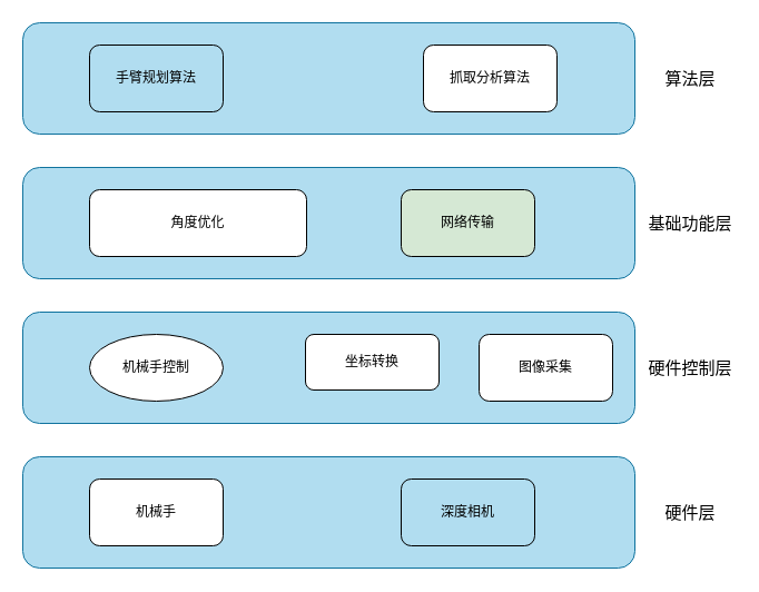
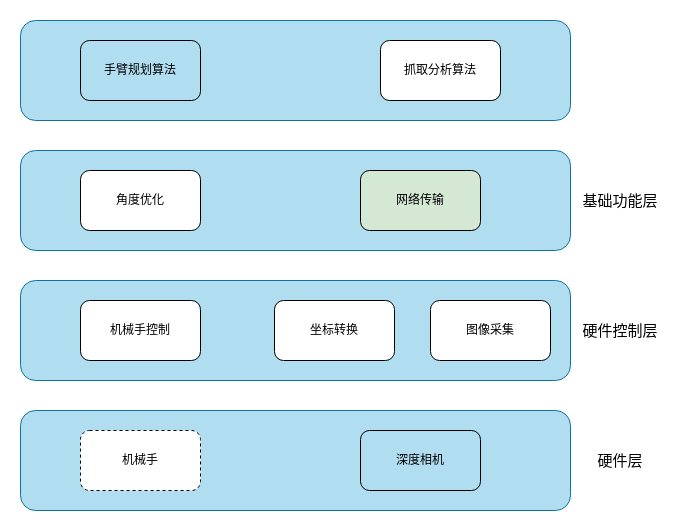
- <mxCell id="8" value="&lt;font style=&quot;font-size: 15px&quot;&gt;算法层&lt;/font&gt;" style="text;html=1;strokeColor=none;fillColor=none;align=center;verticalAlign=middle;whiteSpace=wrap;rounded=0;" vertex="1" parent="1"><mxGeometry x="580" y="40" width="80" height="60" as="geometry" /></mxCell>
- <mxCell id="10" value="角度优化" style="rounded=1;whiteSpace=wrap;html=1;" vertex="1" parent="1"><mxGeometry x="80" y="170" width="195" height="60" as="geometry" /></mxCell>
+ <mxCell id="10" value="角度优化" style="rounded=1;whiteSpace=wrap;html=1;" vertex="1" parent="1"><mxGeometry x="80" y="170" width="120" height="60" as="geometry" /></mxCell>
- <mxCell id="4" value="坐标转换" style="rounded=1;whiteSpace=wrap;html=1;" vertex="1" parent="1"><mxGeometry x="274" y="300" width="120" height="50" as="geometry" /></mxCell>
+ <mxCell id="4" value="坐标转换" style="rounded=1;whiteSpace=wrap;html=1;" vertex="1" parent="1"><mxGeometry x="274" y="300" width="120" height="60" as="geometry" /></mxCell>
- <mxCell id="13" value="机械手控制" style="ellipse;whiteSpace=wrap;html=1;" vertex="1" parent="1"><mxGeometry x="80" y="300" width="120" height="60" as="geometry" /></mxCell>
+ <mxCell id="13" value="机械手控制" style="rounded=1;whiteSpace=wrap;html=1;" vertex="1" parent="1"><mxGeometry x="80" y="300" width="120" height="60" as="geometry" /></mxCell>
- <mxCell id="16" value="机械手" style="rounded=1;whiteSpace=wrap;html=1;" vertex="1" parent="1"><mxGeometry x="80" y="430" width="120" height="60" as="geometry" /></mxCell>
+ <mxCell id="16" value="机械手" style="rounded=1;whiteSpace=wrap;html=1;dashed=1;" vertex="1" parent="1"><mxGeometry x="80" y="430" width="120" height="60" as="geometry" /></mxCell>
